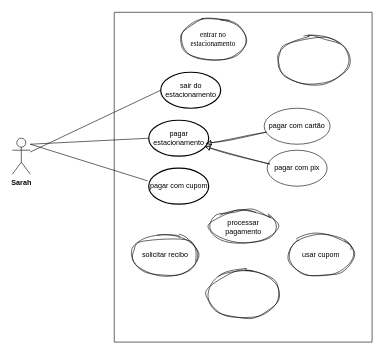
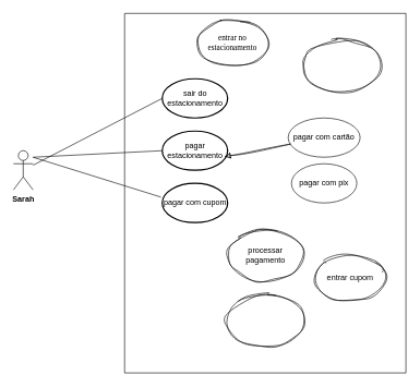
- <mxCell id="7" value="sair do estacionamento" style="strokeWidth=2;html=1;shape=mxgraph.flowchart.start_1;whiteSpace=wrap;align=center;labelBackgroundColor=none;" vertex="1" parent="3"><mxGeometry x="77.5" y="100" width="100" height="60" as="geometry" /></mxCell>
+ <mxCell id="7" value="sair do estacionamento" style="strokeWidth=2;html=1;shape=mxgraph.flowchart.start_1;whiteSpace=wrap;align=center;labelBackgroundColor=none;" vertex="1" parent="3"><mxGeometry x="57.5" y="100" width="100" height="60" as="geometry" /></mxCell>
- <mxCell id="12" value="" style="endArrow=none;html=1;rounded=0;sketch=1;hachureGap=4;jiggle=2;curveFitting=1;fontFamily=Architects Daughter;fontSource=https%3A%2F%2Ffonts.googleapis.com%2Fcss%3Ffamily%3DArchitects%2BDaughter;startArrow=block;startFill=0;exitX=0.94;exitY=0.733;exitDx=0;exitDy=0;exitPerimeter=0;labelBackgroundColor=none;fontColor=default;flowAnimation=0;entryX=0.04;entryY=0.383;entryDx=0;entryDy=0;entryPerimeter=0;" edge="1" parent="3" source="6" target="10"><mxGeometry width="50" height="50" relative="1" as="geometry"><mxPoint x="220" y="350" as="sourcePoint" /><mxPoint x="270" y="300" as="targetPoint" /></mxGeometry></mxCell>
- <mxCell id="14" value="&lt;font face=&quot;Helvetica&quot;&gt;processar pagamento&lt;/font&gt;" style="ellipse;whiteSpace=wrap;html=1;sketch=1;hachureGap=4;jiggle=2;curveFitting=1;fontFamily=Architects Daughter;fontSource=https%3A%2F%2Ffonts.googleapis.com%2Fcss%3Ffamily%3DArchitects%2BDaughter;" vertex="1" parent="3"><mxGeometry x="157.5" y="330" width="115" height="55" as="geometry" /></mxCell>
+ <mxCell id="14" value="&lt;font face=&quot;Helvetica&quot;&gt;processar pagamento&lt;/font&gt;" style="ellipse;whiteSpace=wrap;html=1;sketch=1;hachureGap=4;jiggle=2;curveFitting=1;fontFamily=Architects Daughter;fontSource=https%3A%2F%2Ffonts.googleapis.com%2Fcss%3Ffamily%3DArchitects%2BDaughter;" vertex="1" parent="3"><mxGeometry x="157.5" y="330" width="115" height="80" as="geometry" /></mxCell>
- <mxCell id="13" value="&lt;font face=&quot;Helvetica&quot;&gt;solicitar recibo&lt;/font&gt;" style="ellipse;whiteSpace=wrap;sketch=1;hachureGap=4;jiggle=2;curveFitting=1;fontFamily=Architects Daughter;fontSource=https%3A%2F%2Ffonts.googleapis.com%2Fcss%3Ffamily%3DArchitects%2BDaughter;html=1;align=center;" vertex="1" parent="3"><mxGeometry x="30" y="370" width="110" height="70" as="geometry" /></mxCell>
- <mxCell id="15" value="&lt;font face=&quot;Helvetica&quot;&gt;usar cupom&lt;/font&gt;" style="ellipse;whiteSpace=wrap;html=1;sketch=1;hachureGap=4;jiggle=2;curveFitting=1;fontFamily=Architects Daughter;fontSource=https%3A%2F%2Ffonts.googleapis.com%2Fcss%3Ffamily%3DArchitects%2BDaughter;" vertex="1" parent="3"><mxGeometry x="290" y="370" width="110" height="70" as="geometry" /></mxCell>
+ <mxCell id="15" value="&lt;font face=&quot;Helvetica&quot;&gt;entrar cupom&lt;/font&gt;" style="ellipse;whiteSpace=wrap;html=1;sketch=1;hachureGap=4;jiggle=2;curveFitting=1;fontFamily=Architects Daughter;fontSource=https%3A%2F%2Ffonts.googleapis.com%2Fcss%3Ffamily%3DArchitects%2BDaughter;" vertex="1" parent="3"><mxGeometry x="290" y="370" width="110" height="70" as="geometry" /></mxCell>
